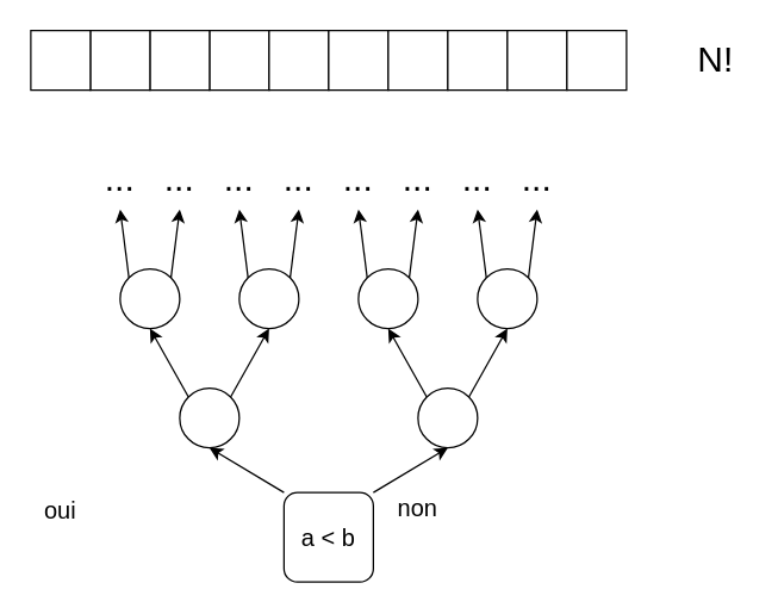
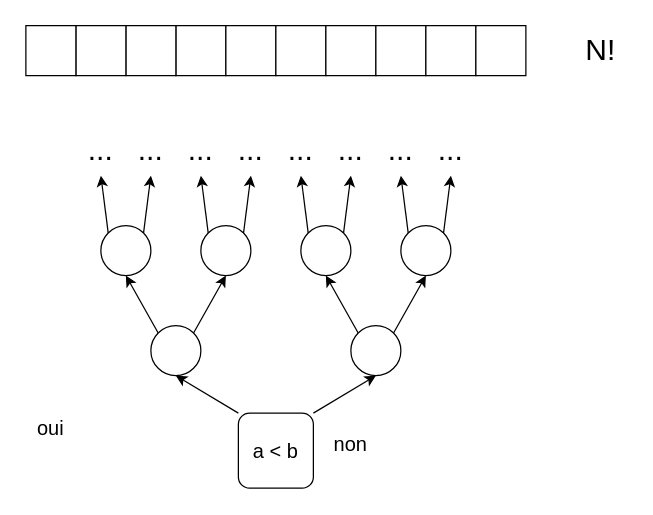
- <mxCell id="43" value="non" style="text;html=1;strokeColor=none;fillColor=none;align=center;verticalAlign=middle;whiteSpace=wrap;rounded=0;fontSize=16;" vertex="1" parent="1"><mxGeometry x="260" y="330" width="40" height="20" as="geometry" /></mxCell>
+ <mxCell id="43" value="non" style="text;html=1;strokeColor=none;fillColor=none;align=center;verticalAlign=middle;whiteSpace=wrap;rounded=0;fontSize=16;" vertex="1" parent="1"><mxGeometry x="260" y="345" width="40" height="20" as="geometry" /></mxCell>
